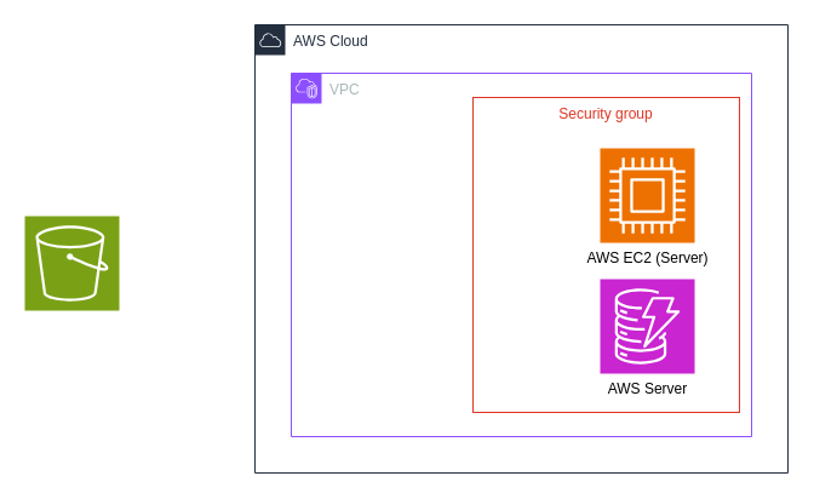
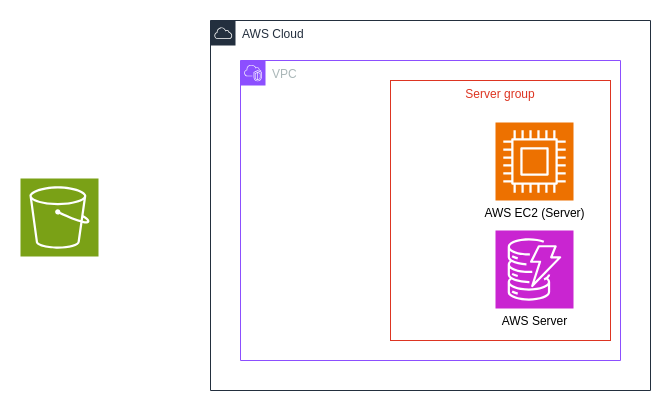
- <mxCell id="4" value="Security group" style="fillColor=none;strokeColor=#DD3522;verticalAlign=top;fontStyle=0;fontColor=#DD3522;whiteSpace=wrap;html=1;" vertex="1" parent="2"><mxGeometry x="180" y="60" width="220" height="260" as="geometry" /></mxCell>
+ <mxCell id="4" value="Server group" style="fillColor=none;strokeColor=#DD3522;verticalAlign=top;fontStyle=0;fontColor=#DD3522;whiteSpace=wrap;html=1;" vertex="1" parent="2"><mxGeometry x="180" y="60" width="220" height="260" as="geometry" /></mxCell>
